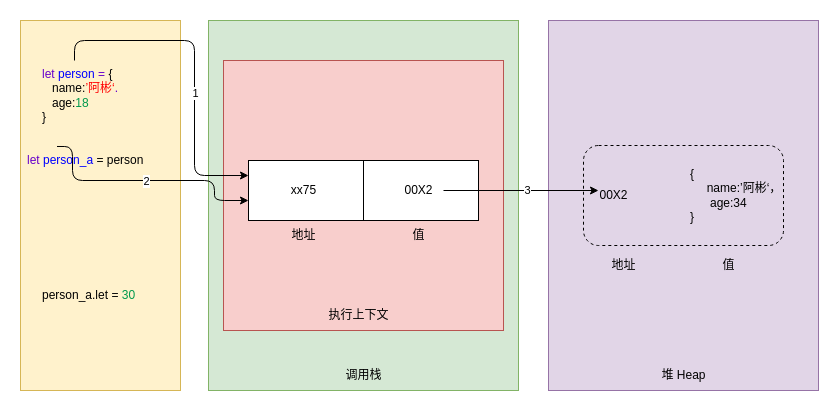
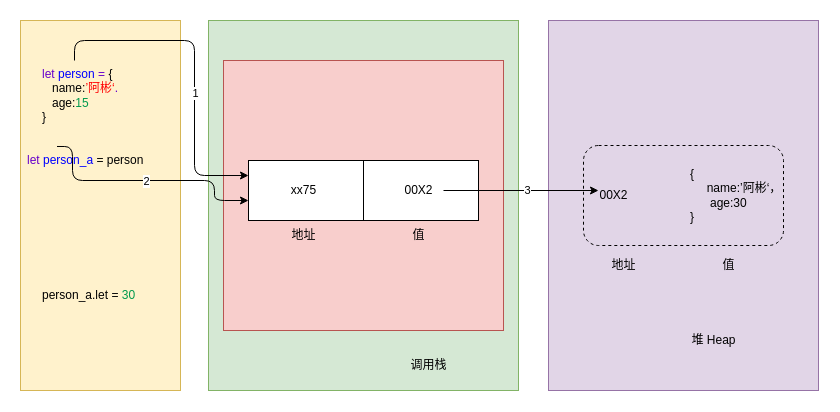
- <mxCell id="3" value="&lt;div&gt;&lt;font color=&quot;#6600cc&quot;&gt;let &lt;/font&gt;&lt;font color=&quot;#0000ff&quot;&gt;person&lt;/font&gt;&lt;font color=&quot;#6600cc&quot;&gt; = &lt;/font&gt;{&lt;/div&gt;&lt;font color=&quot;#6600cc&quot;&gt;&amp;nbsp; &amp;nbsp;&lt;/font&gt;name:&lt;font color=&quot;#ff0000&quot;&gt;’阿彬‘&lt;/font&gt;&lt;font color=&quot;#6600cc&quot;&gt;.&lt;br&gt;&lt;/font&gt;&amp;nbsp; &amp;nbsp;age:&lt;font color=&quot;#00994d&quot;&gt;18&lt;/font&gt;&lt;br&gt;&lt;div&gt;}&lt;/div&gt;" style="text;html=1;align=left;verticalAlign=middle;resizable=0;points=[];autosize=1;strokeColor=none;fillColor=none;" vertex="1" parent="1"><mxGeometry x="40" y="60" width="100" height="70" as="geometry" /></mxCell>
+ <mxCell id="3" value="&lt;div&gt;&lt;font color=&quot;#6600cc&quot;&gt;let &lt;/font&gt;&lt;font color=&quot;#0000ff&quot;&gt;person&lt;/font&gt;&lt;font color=&quot;#6600cc&quot;&gt; = &lt;/font&gt;{&lt;/div&gt;&lt;font color=&quot;#6600cc&quot;&gt;&amp;nbsp; &amp;nbsp;&lt;/font&gt;name:&lt;font color=&quot;#ff0000&quot;&gt;’阿彬‘&lt;/font&gt;&lt;font color=&quot;#6600cc&quot;&gt;.&lt;br&gt;&lt;/font&gt;&amp;nbsp; &amp;nbsp;age:&lt;font color=&quot;#00994d&quot;&gt;15&lt;/font&gt;&lt;br&gt;&lt;div&gt;}&lt;/div&gt;" style="text;html=1;align=left;verticalAlign=middle;resizable=0;points=[];autosize=1;strokeColor=none;fillColor=none;" vertex="1" parent="1"><mxGeometry x="40" y="60" width="100" height="70" as="geometry" /></mxCell>
- <mxCell id="18" value="{&lt;br&gt;&amp;nbsp; &amp;nbsp; &amp;nbsp;name:’阿彬‘，&lt;br&gt;&amp;nbsp; &amp;nbsp; &amp;nbsp; age:34&lt;br&gt;}" style="text;html=1;align=left;verticalAlign=middle;resizable=0;points=[];autosize=1;strokeColor=none;fillColor=none;fontColor=#000000;" vertex="1" parent="1"><mxGeometry x="688" y="160" width="110" height="70" as="geometry" /></mxCell>
+ <mxCell id="18" value="{&lt;br&gt;&amp;nbsp; &amp;nbsp; &amp;nbsp;name:’阿彬‘，&lt;br&gt;&amp;nbsp; &amp;nbsp; &amp;nbsp; age:30&lt;br&gt;}" style="text;html=1;align=left;verticalAlign=middle;resizable=0;points=[];autosize=1;strokeColor=none;fillColor=none;fontColor=#000000;" vertex="1" parent="1"><mxGeometry x="688" y="160" width="110" height="70" as="geometry" /></mxCell>
- <mxCell id="9" value="执行上下文" style="text;html=1;align=center;verticalAlign=middle;resizable=0;points=[];autosize=1;strokeColor=none;fillColor=none;fontColor=#000000;" vertex="1" parent="1"><mxGeometry x="318" y="300" width="80" height="30" as="geometry" /></mxCell>
- <mxCell id="7" value="调用栈" style="text;html=1;align=center;verticalAlign=middle;resizable=0;points=[];autosize=1;strokeColor=none;fillColor=none;fontColor=#000000;" vertex="1" parent="1"><mxGeometry x="333" y="360" width="60" height="30" as="geometry" /></mxCell>
+ <mxCell id="7" value="调用栈" style="text;html=1;align=center;verticalAlign=middle;resizable=0;points=[];autosize=1;strokeColor=none;fillColor=none;fontColor=#000000;" vertex="1" parent="1"><mxGeometry x="398" y="350" width="60" height="30" as="geometry" /></mxCell>
- <mxCell id="17" value="堆 Heap" style="text;html=1;align=center;verticalAlign=middle;resizable=0;points=[];autosize=1;strokeColor=none;fillColor=none;fontColor=#000000;" vertex="1" parent="1"><mxGeometry x="648" y="360" width="70" height="30" as="geometry" /></mxCell>
+ <mxCell id="17" value="堆 Heap" style="text;html=1;align=center;verticalAlign=middle;resizable=0;points=[];autosize=1;strokeColor=none;fillColor=none;fontColor=#000000;" vertex="1" parent="1"><mxGeometry x="678" y="325" width="70" height="30" as="geometry" /></mxCell>
